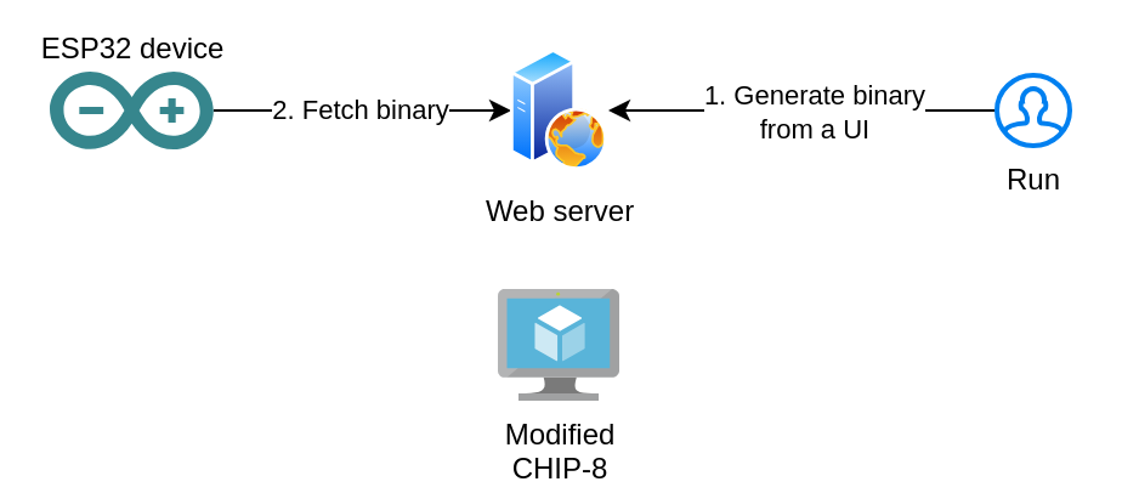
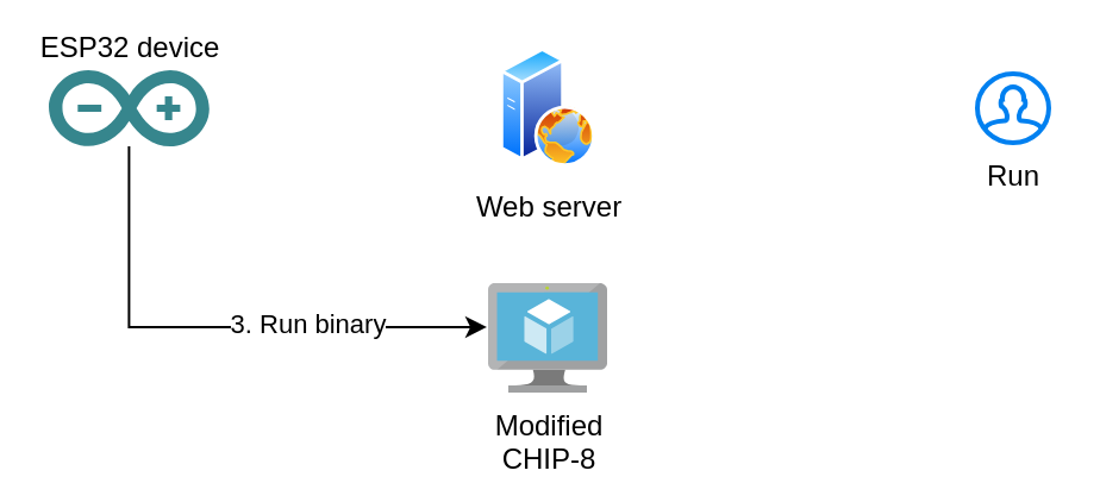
- <mxCell id="2" value="2. Fetch binary" style="edgeStyle=orthogonalEdgeStyle;rounded=0;orthogonalLoop=1;jettySize=auto;html=1;entryX=0;entryY=0.5;entryDx=0;entryDy=0;" parent="1" source="5" target="7" edge="1"><mxGeometry relative="1" as="geometry" /></mxCell>
- <mxCell id="8" style="edgeStyle=orthogonalEdgeStyle;rounded=0;orthogonalLoop=1;jettySize=auto;html=1;entryX=1;entryY=0.5;entryDx=0;entryDy=0;" parent="1" source="10" target="7" edge="1"><mxGeometry relative="1" as="geometry" /></mxCell>
- <mxCell id="9" value="1. Generate binary&lt;br&gt;from a UI" style="edgeLabel;html=1;align=center;verticalAlign=middle;resizable=0;points=[];" parent="8" vertex="1" connectable="0"><mxGeometry x="0.252" y="2" relative="1" as="geometry"><mxPoint x="24" y="-2" as="offset" /></mxGeometry></mxCell>
+ <mxCell id="3" style="edgeStyle=orthogonalEdgeStyle;rounded=0;orthogonalLoop=1;jettySize=auto;html=1;entryX=-0.02;entryY=0.391;entryDx=0;entryDy=0;entryPerimeter=0;" parent="1" source="5" target="6" edge="1"><mxGeometry relative="1" as="geometry"><Array as="points"><mxPoint x="54" y="137" /></Array></mxGeometry></mxCell>
+ <mxCell id="4" value="3. Run binary" style="edgeLabel;html=1;align=center;verticalAlign=middle;resizable=0;points=[];" parent="3" vertex="1" connectable="0"><mxGeometry x="0.334" y="1" relative="1" as="geometry"><mxPoint as="offset" /></mxGeometry></mxCell>
